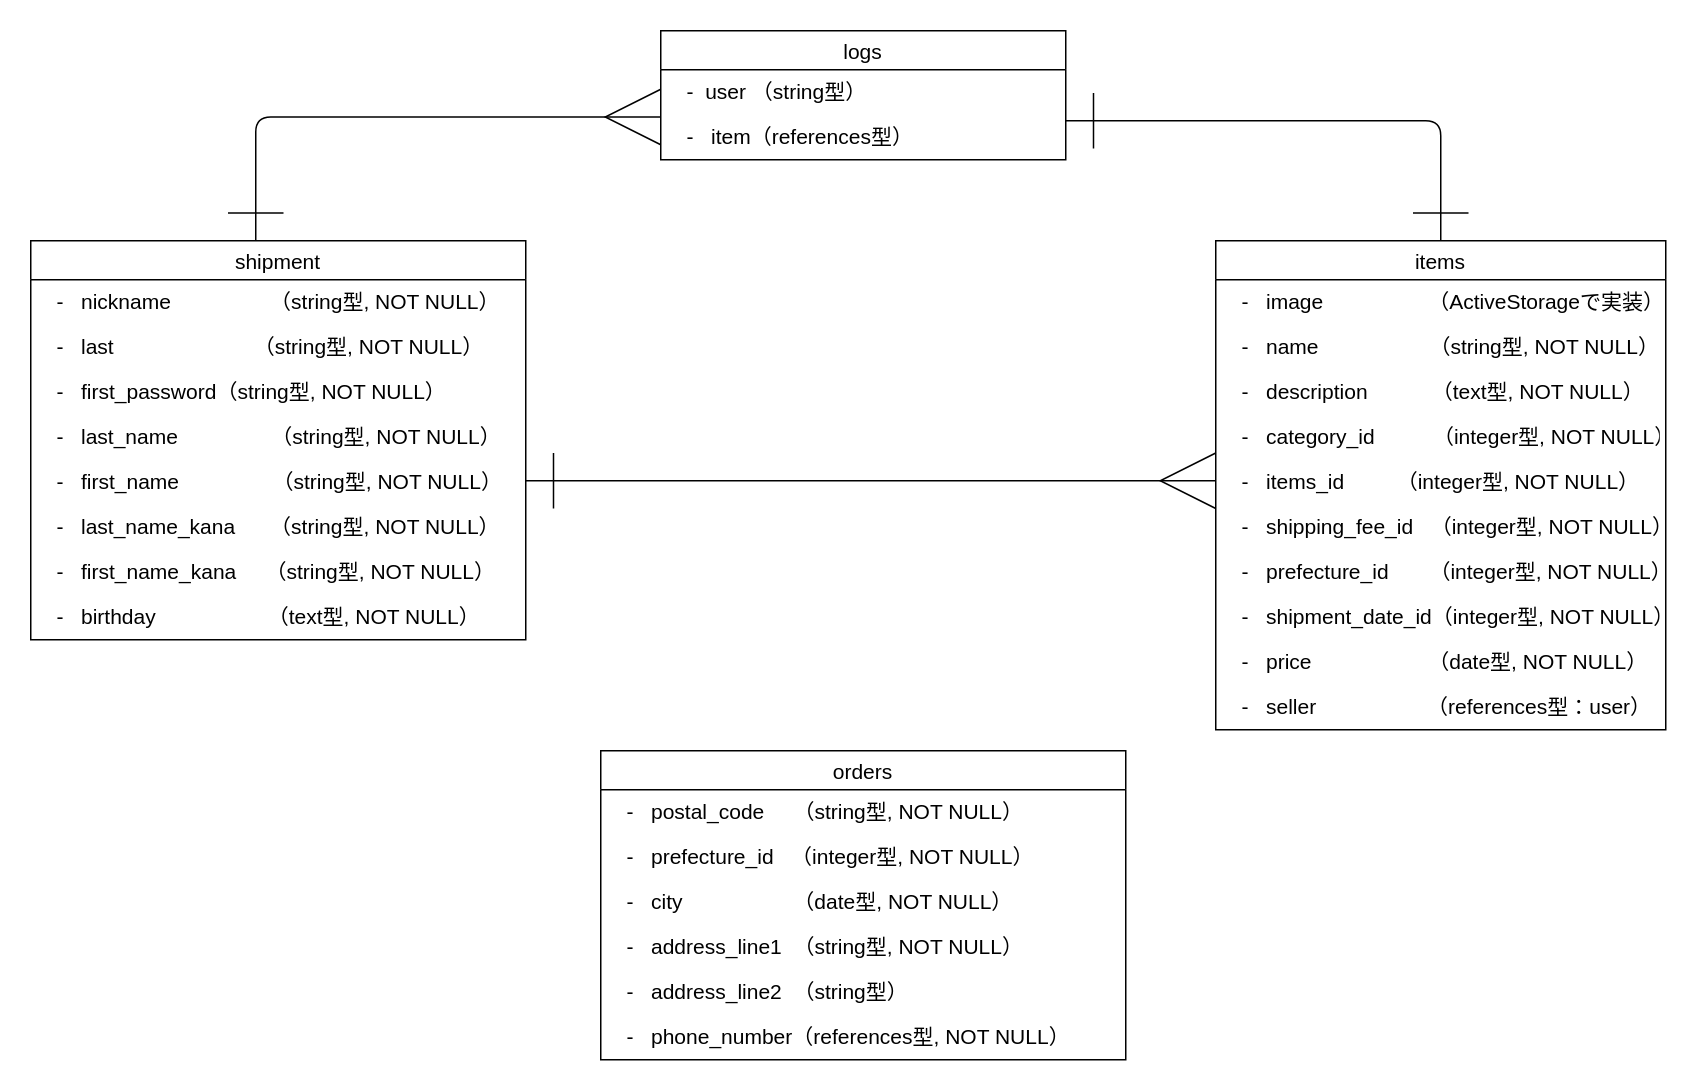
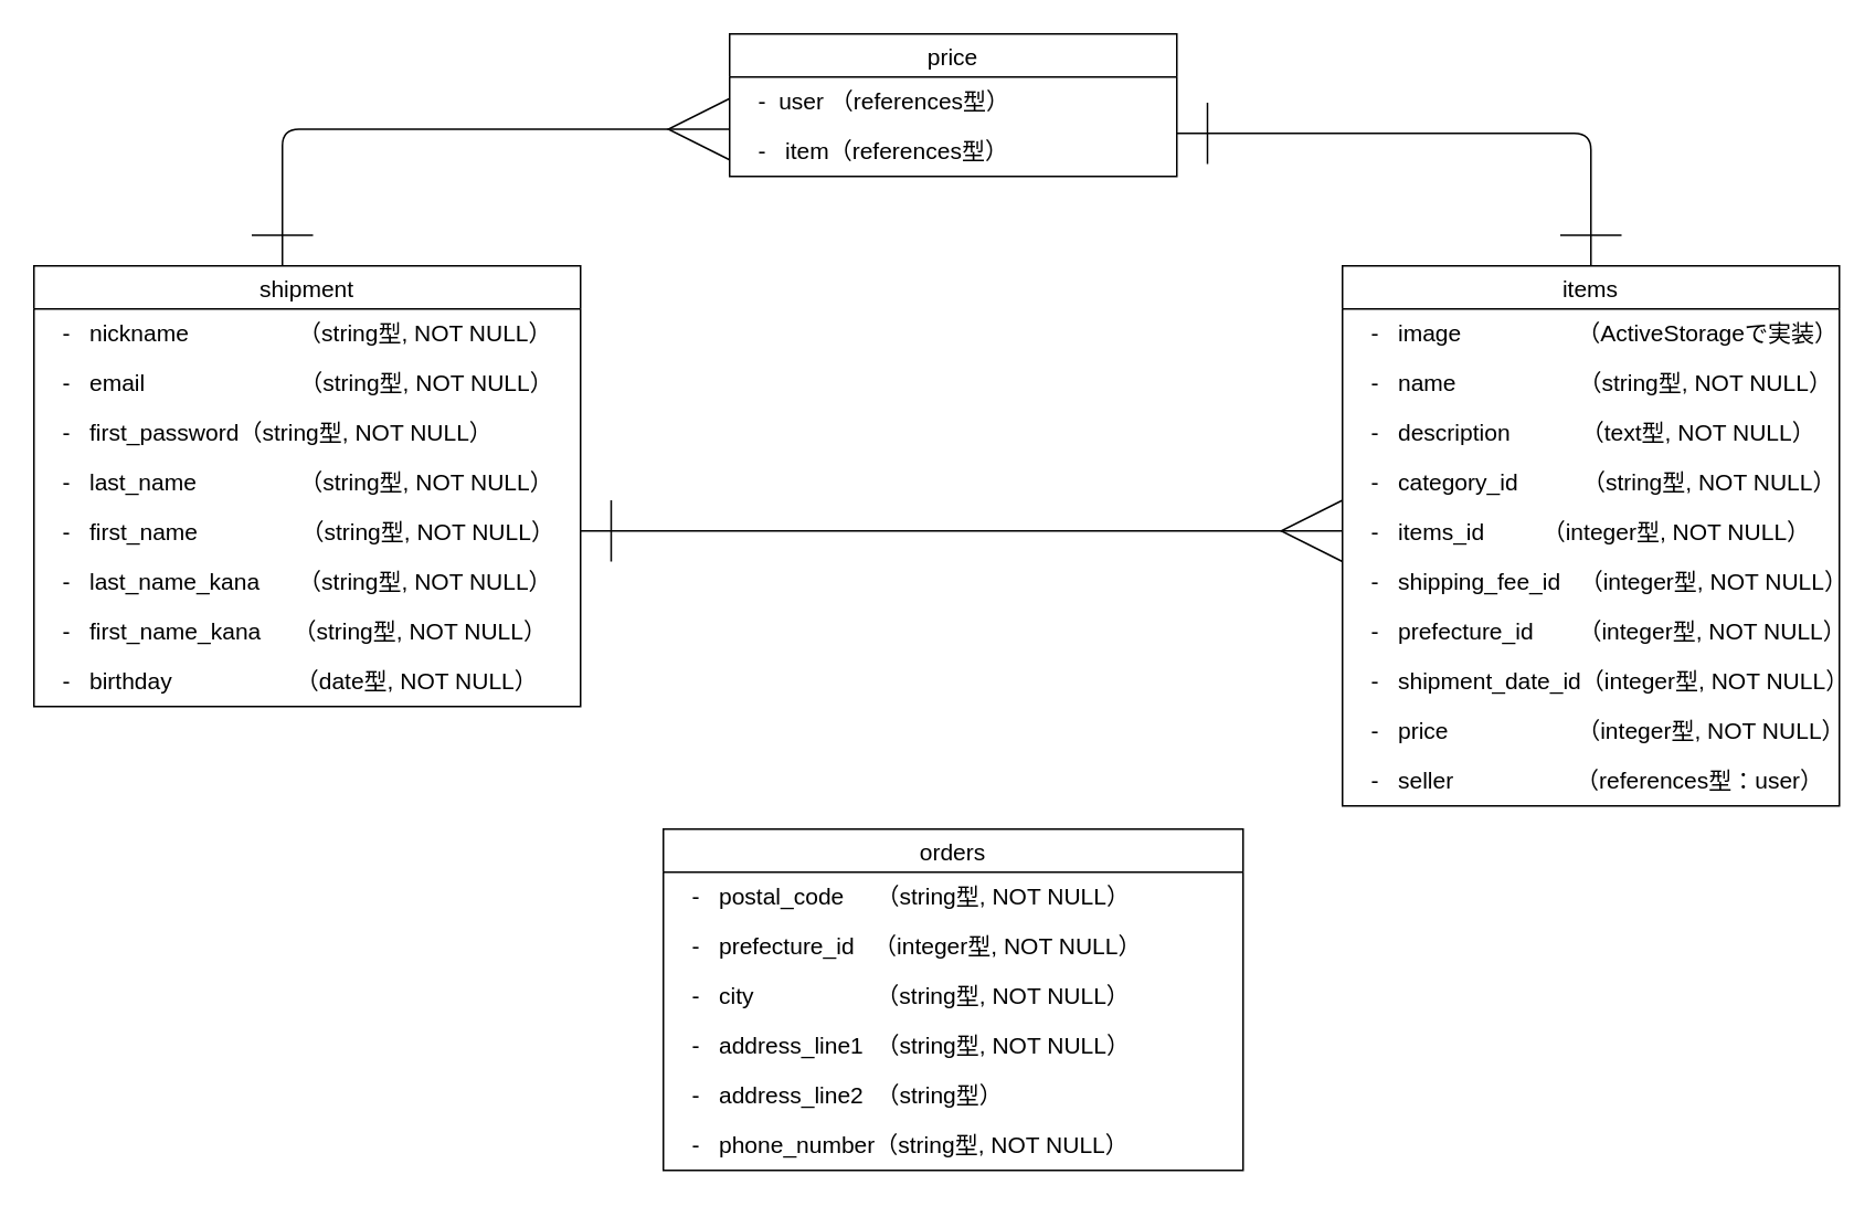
- <mxCell id="30" value="logs" style="swimlane;fontStyle=0;childLayout=stackLayout;horizontal=1;startSize=26;horizontalStack=0;resizeParent=1;resizeParentMax=0;resizeLast=0;collapsible=1;marginBottom=0;align=center;fontSize=14;" vertex="1" parent="1"><mxGeometry x="440" y="20" width="270" height="86" as="geometry" /></mxCell>
+ <mxCell id="30" value="price" style="swimlane;fontStyle=0;childLayout=stackLayout;horizontal=1;startSize=26;horizontalStack=0;resizeParent=1;resizeParentMax=0;resizeLast=0;collapsible=1;marginBottom=0;align=center;fontSize=14;" vertex="1" parent="1"><mxGeometry x="440" y="20" width="270" height="86" as="geometry" /></mxCell>
- <mxCell id="31" value="   -  user （string型）" style="text;strokeColor=none;fillColor=none;spacingLeft=4;spacingRight=4;overflow=hidden;rotatable=0;points=[[0,0.5],[1,0.5]];portConstraint=eastwest;fontSize=14;" vertex="1" parent="30"><mxGeometry y="26" width="270" height="30" as="geometry" /></mxCell>
+ <mxCell id="31" value="   -  user （references型）" style="text;strokeColor=none;fillColor=none;spacingLeft=4;spacingRight=4;overflow=hidden;rotatable=0;points=[[0,0.5],[1,0.5]];portConstraint=eastwest;fontSize=14;" vertex="1" parent="30"><mxGeometry y="26" width="270" height="30" as="geometry" /></mxCell>
- <mxCell id="4" value="   -   last                        （string型, NOT NULL）" style="text;strokeColor=none;fillColor=none;spacingLeft=4;spacingRight=4;overflow=hidden;rotatable=0;points=[[0,0.5],[1,0.5]];portConstraint=eastwest;fontSize=14;" vertex="1" parent="2"><mxGeometry y="56" width="330" height="30" as="geometry" /></mxCell>
+ <mxCell id="4" value="   -   email                        （string型, NOT NULL）" style="text;strokeColor=none;fillColor=none;spacingLeft=4;spacingRight=4;overflow=hidden;rotatable=0;points=[[0,0.5],[1,0.5]];portConstraint=eastwest;fontSize=14;" vertex="1" parent="2"><mxGeometry y="56" width="330" height="30" as="geometry" /></mxCell>
- <mxCell id="16" value="   -   category_id          （integer型, NOT NULL）" style="text;strokeColor=none;fillColor=none;spacingLeft=4;spacingRight=4;overflow=hidden;rotatable=0;points=[[0,0.5],[1,0.5]];portConstraint=eastwest;fontSize=14;" vertex="1" parent="11"><mxGeometry y="116" width="300" height="30" as="geometry" /></mxCell>
+ <mxCell id="16" value="   -   category_id          （string型, NOT NULL）" style="text;strokeColor=none;fillColor=none;spacingLeft=4;spacingRight=4;overflow=hidden;rotatable=0;points=[[0,0.5],[1,0.5]];portConstraint=eastwest;fontSize=14;" vertex="1" parent="11"><mxGeometry y="116" width="300" height="30" as="geometry" /></mxCell>
- <mxCell id="10" value="   -   birthday　　            （text型, NOT NULL）" style="text;strokeColor=none;fillColor=none;spacingLeft=4;spacingRight=4;overflow=hidden;rotatable=0;points=[[0,0.5],[1,0.5]];portConstraint=eastwest;fontSize=14;" vertex="1" parent="2"><mxGeometry y="236" width="330" height="30" as="geometry" /></mxCell>
+ <mxCell id="10" value="   -   birthday　　            （date型, NOT NULL）" style="text;strokeColor=none;fillColor=none;spacingLeft=4;spacingRight=4;overflow=hidden;rotatable=0;points=[[0,0.5],[1,0.5]];portConstraint=eastwest;fontSize=14;" vertex="1" parent="2"><mxGeometry y="236" width="330" height="30" as="geometry" /></mxCell>
- <mxCell id="21" value="   -   price                    （date型, NOT NULL）" style="text;strokeColor=none;fillColor=none;spacingLeft=4;spacingRight=4;overflow=hidden;rotatable=0;points=[[0,0.5],[1,0.5]];portConstraint=eastwest;fontSize=14;" vertex="1" parent="11"><mxGeometry y="266" width="300" height="30" as="geometry" /></mxCell>
+ <mxCell id="21" value="   -   price                    （integer型, NOT NULL）" style="text;strokeColor=none;fillColor=none;spacingLeft=4;spacingRight=4;overflow=hidden;rotatable=0;points=[[0,0.5],[1,0.5]];portConstraint=eastwest;fontSize=14;" vertex="1" parent="11"><mxGeometry y="266" width="300" height="30" as="geometry" /></mxCell>
- <mxCell id="26" value="   -   city                   （date型, NOT NULL）" style="text;strokeColor=none;fillColor=none;spacingLeft=4;spacingRight=4;overflow=hidden;rotatable=0;points=[[0,0.5],[1,0.5]];portConstraint=eastwest;fontSize=14;" vertex="1" parent="23"><mxGeometry y="86" width="350" height="30" as="geometry" /></mxCell>
+ <mxCell id="26" value="   -   city                   （string型, NOT NULL）" style="text;strokeColor=none;fillColor=none;spacingLeft=4;spacingRight=4;overflow=hidden;rotatable=0;points=[[0,0.5],[1,0.5]];portConstraint=eastwest;fontSize=14;" vertex="1" parent="23"><mxGeometry y="86" width="350" height="30" as="geometry" /></mxCell>
- <mxCell id="29" value="   -   phone_number（references型, NOT NULL）" style="text;strokeColor=none;fillColor=none;spacingLeft=4;spacingRight=4;overflow=hidden;rotatable=0;points=[[0,0.5],[1,0.5]];portConstraint=eastwest;fontSize=14;" vertex="1" parent="23"><mxGeometry y="176" width="350" height="30" as="geometry" /></mxCell>
+ <mxCell id="29" value="   -   phone_number（string型, NOT NULL）" style="text;strokeColor=none;fillColor=none;spacingLeft=4;spacingRight=4;overflow=hidden;rotatable=0;points=[[0,0.5],[1,0.5]];portConstraint=eastwest;fontSize=14;" vertex="1" parent="23"><mxGeometry y="176" width="350" height="30" as="geometry" /></mxCell>
